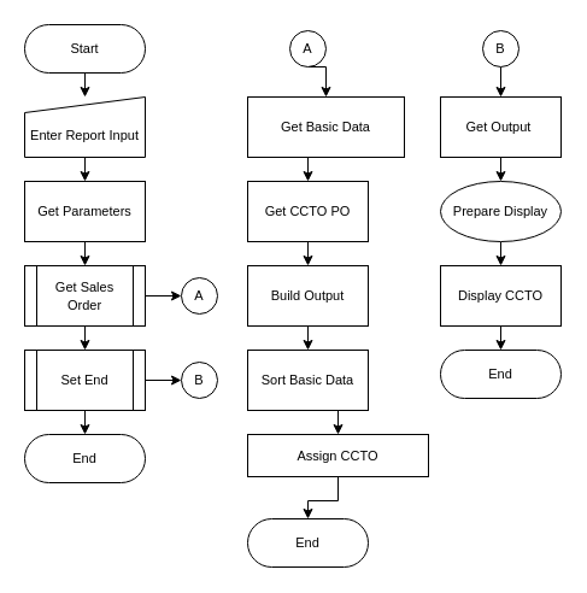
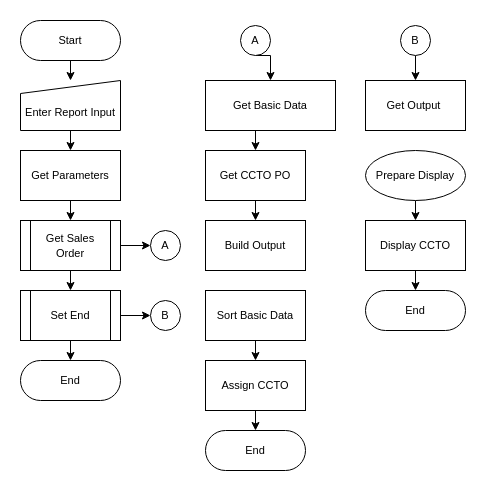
- <mxCell id="29" style="edgeStyle=orthogonalEdgeStyle;rounded=0;orthogonalLoop=1;jettySize=auto;html=1;exitX=0.5;exitY=1;exitDx=0;exitDy=0;entryX=0.5;entryY=0;entryDx=0;entryDy=0;" parent="1" source="30" target="32" edge="1"><mxGeometry relative="1" as="geometry" /></mxCell>
- <mxCell id="21" style="edgeStyle=orthogonalEdgeStyle;rounded=0;orthogonalLoop=1;jettySize=auto;html=1;exitX=0.5;exitY=1;exitDx=0;exitDy=0;entryX=0.5;entryY=0;entryDx=0;entryDy=0;" parent="1" source="22" target="24" edge="1"><mxGeometry relative="1" as="geometry" /></mxCell>
- <mxCell id="25" value="Assign CCTO" style="whiteSpace=wrap;html=1;strokeWidth=1;fontSize=11;" parent="1" vertex="1"><mxGeometry x="205" y="360" width="150" height="35" as="geometry" /></mxCell>
+ <mxCell id="25" value="Assign CCTO" style="whiteSpace=wrap;html=1;strokeWidth=1;fontSize=11;" parent="1" vertex="1"><mxGeometry x="205" y="360" width="100" height="50" as="geometry" /></mxCell>
